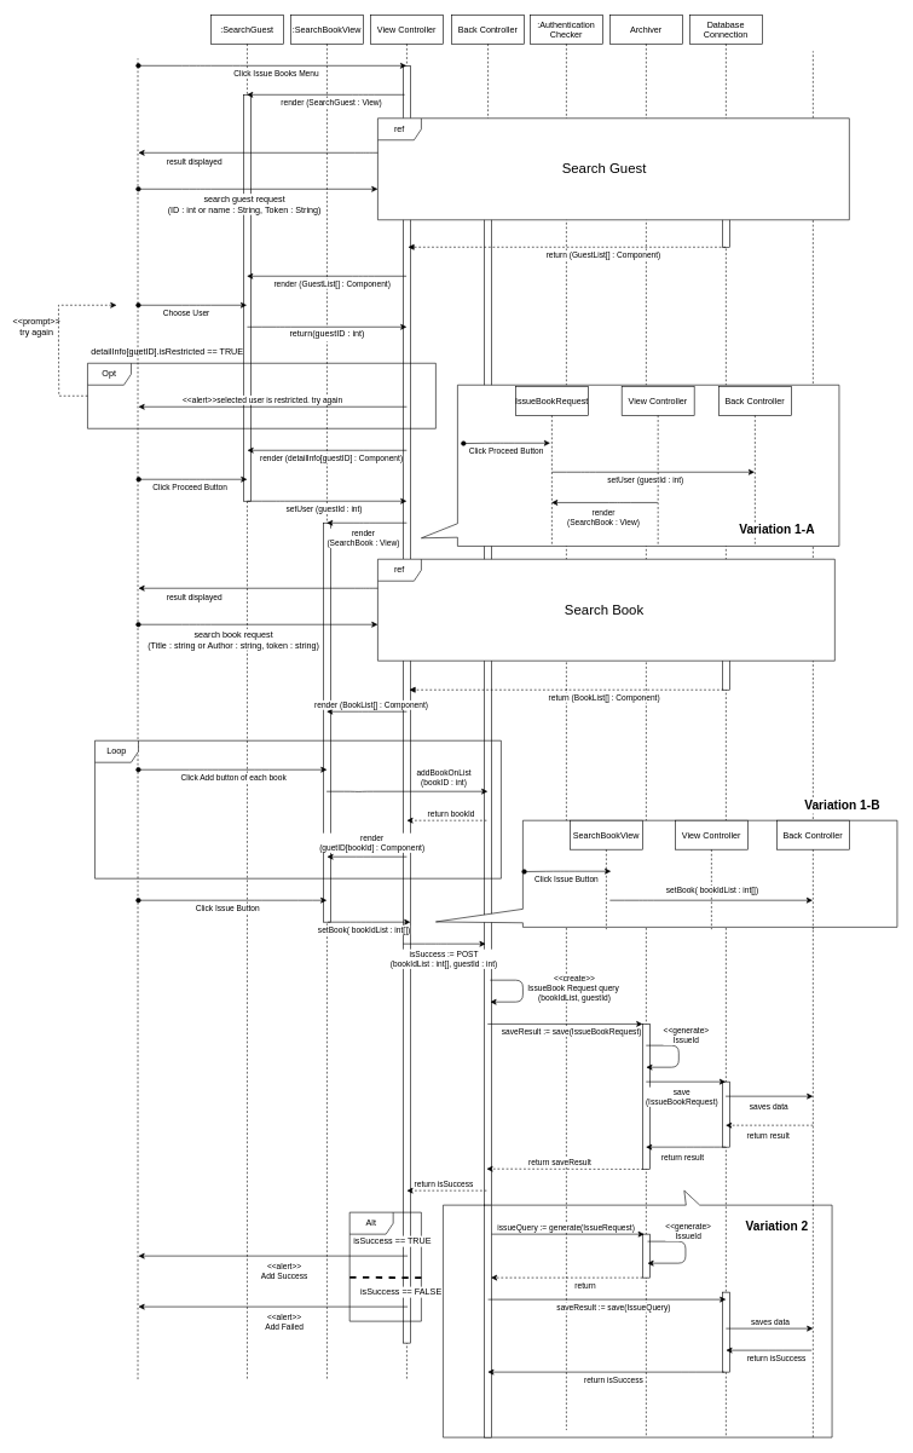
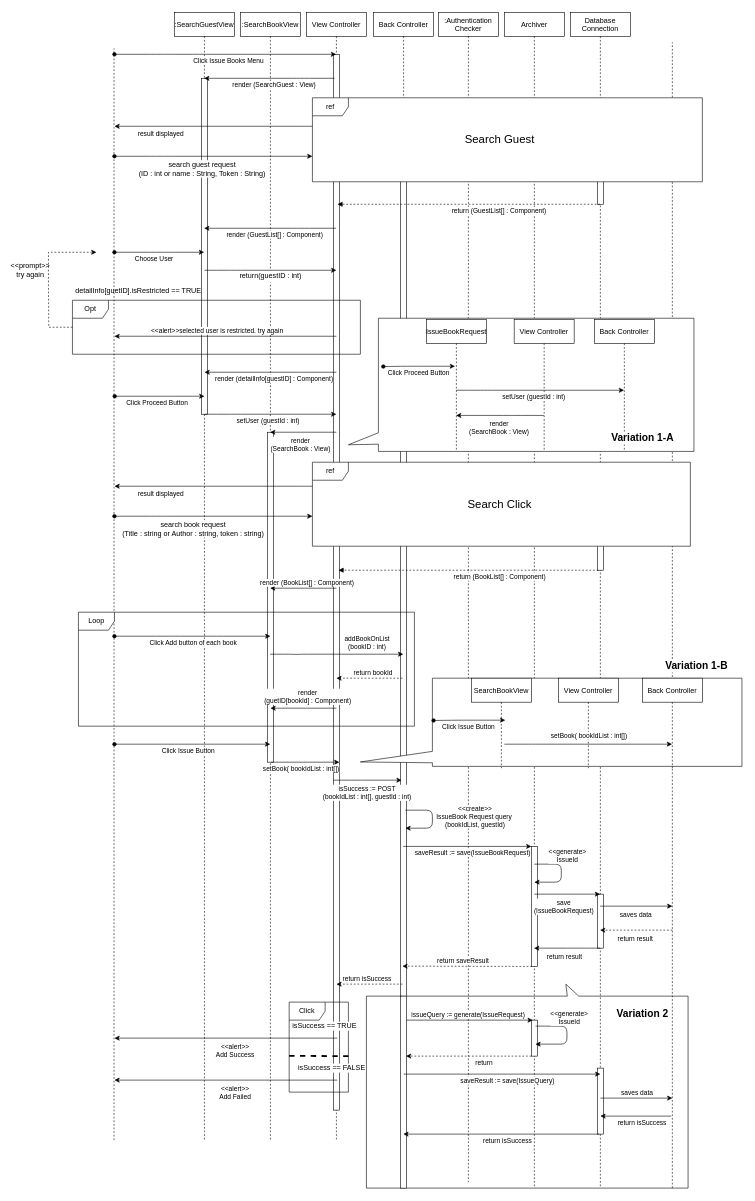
- <mxCell id="4" value=":SearchGuest" style="shape=umlLifeline;perimeter=lifelinePerimeter;container=1;collapsible=0;recursiveResize=0;rounded=0;shadow=0;strokeWidth=1;" parent="1" vertex="1"><mxGeometry x="290" y="20" width="100" height="1880" as="geometry" /></mxCell>
+ <mxCell id="4" value=":SearchGuestView" style="shape=umlLifeline;perimeter=lifelinePerimeter;container=1;collapsible=0;recursiveResize=0;rounded=0;shadow=0;strokeWidth=1;" parent="1" vertex="1"><mxGeometry x="290" y="20" width="100" height="1880" as="geometry" /></mxCell>
- <mxCell id="76" value="&lt;font style=&quot;font-size: 19px&quot;&gt;Search Book&amp;nbsp;&lt;/font&gt;" style="text;html=1;strokeColor=none;align=center;verticalAlign=middle;whiteSpace=wrap;rounded=0;fillColor=#ffffff;" parent="1" vertex="1"><mxGeometry x="740" y="827.5" width="190" height="25" as="geometry" /></mxCell>
+ <mxCell id="76" value="&lt;font style=&quot;font-size: 19px&quot;&gt;Search Click&amp;nbsp;&lt;/font&gt;" style="text;html=1;strokeColor=none;align=center;verticalAlign=middle;whiteSpace=wrap;rounded=0;fillColor=#ffffff;" parent="1" vertex="1"><mxGeometry x="740" y="827.5" width="190" height="25" as="geometry" /></mxCell>
- <mxCell id="52" value="Alt" style="shape=umlFrame;whiteSpace=wrap;html=1;labelBackgroundColor=#ffffff;fillColor=#FFFFFF;gradientColor=none;" parent="1" vertex="1"><mxGeometry x="481.25" y="1670" width="98.75" height="150" as="geometry" /></mxCell>
+ <mxCell id="52" value="Click" style="shape=umlFrame;whiteSpace=wrap;html=1;labelBackgroundColor=#ffffff;fillColor=#FFFFFF;gradientColor=none;" parent="1" vertex="1"><mxGeometry x="481.25" y="1670" width="98.75" height="150" as="geometry" /></mxCell>
